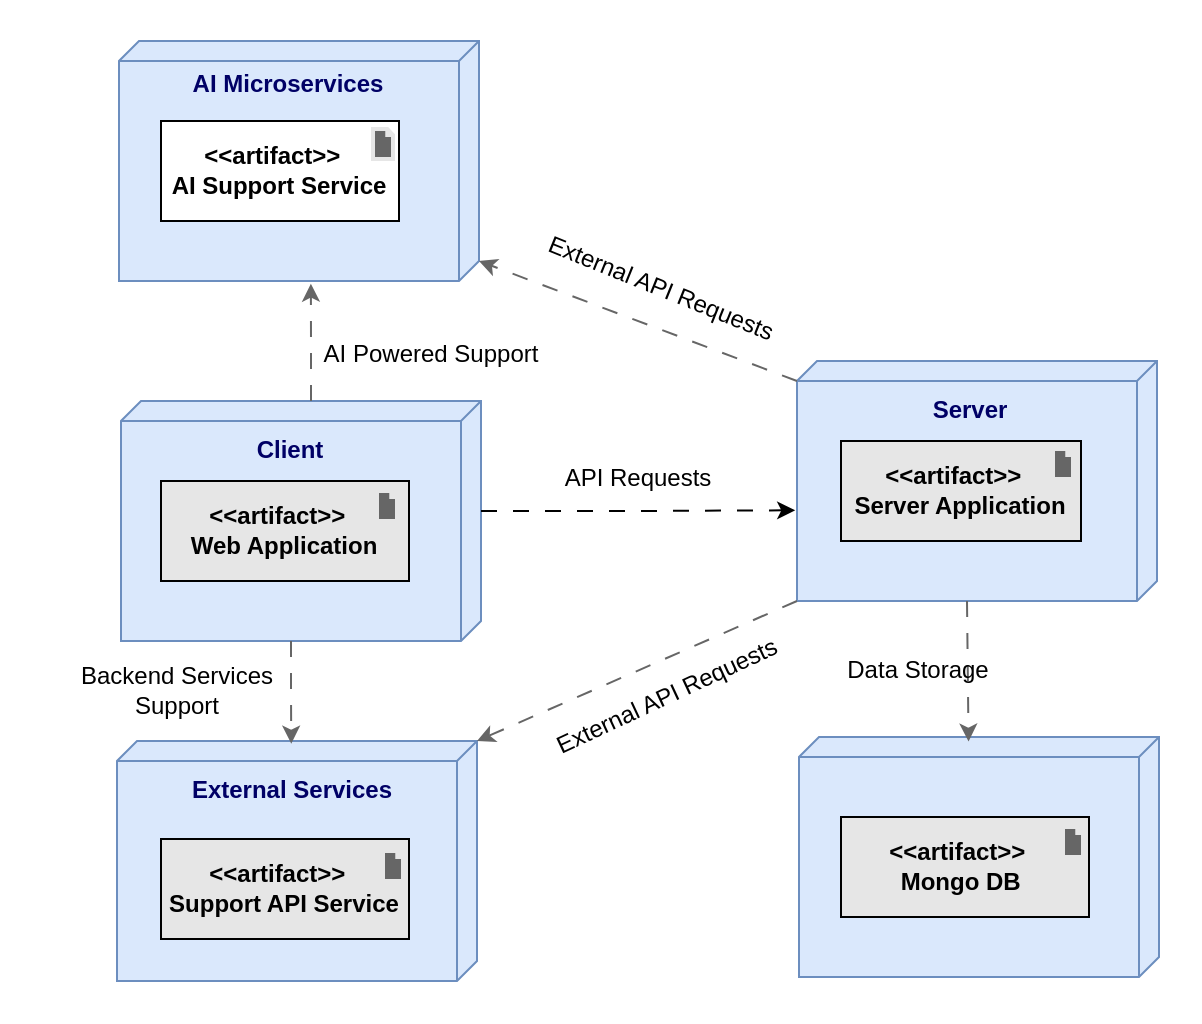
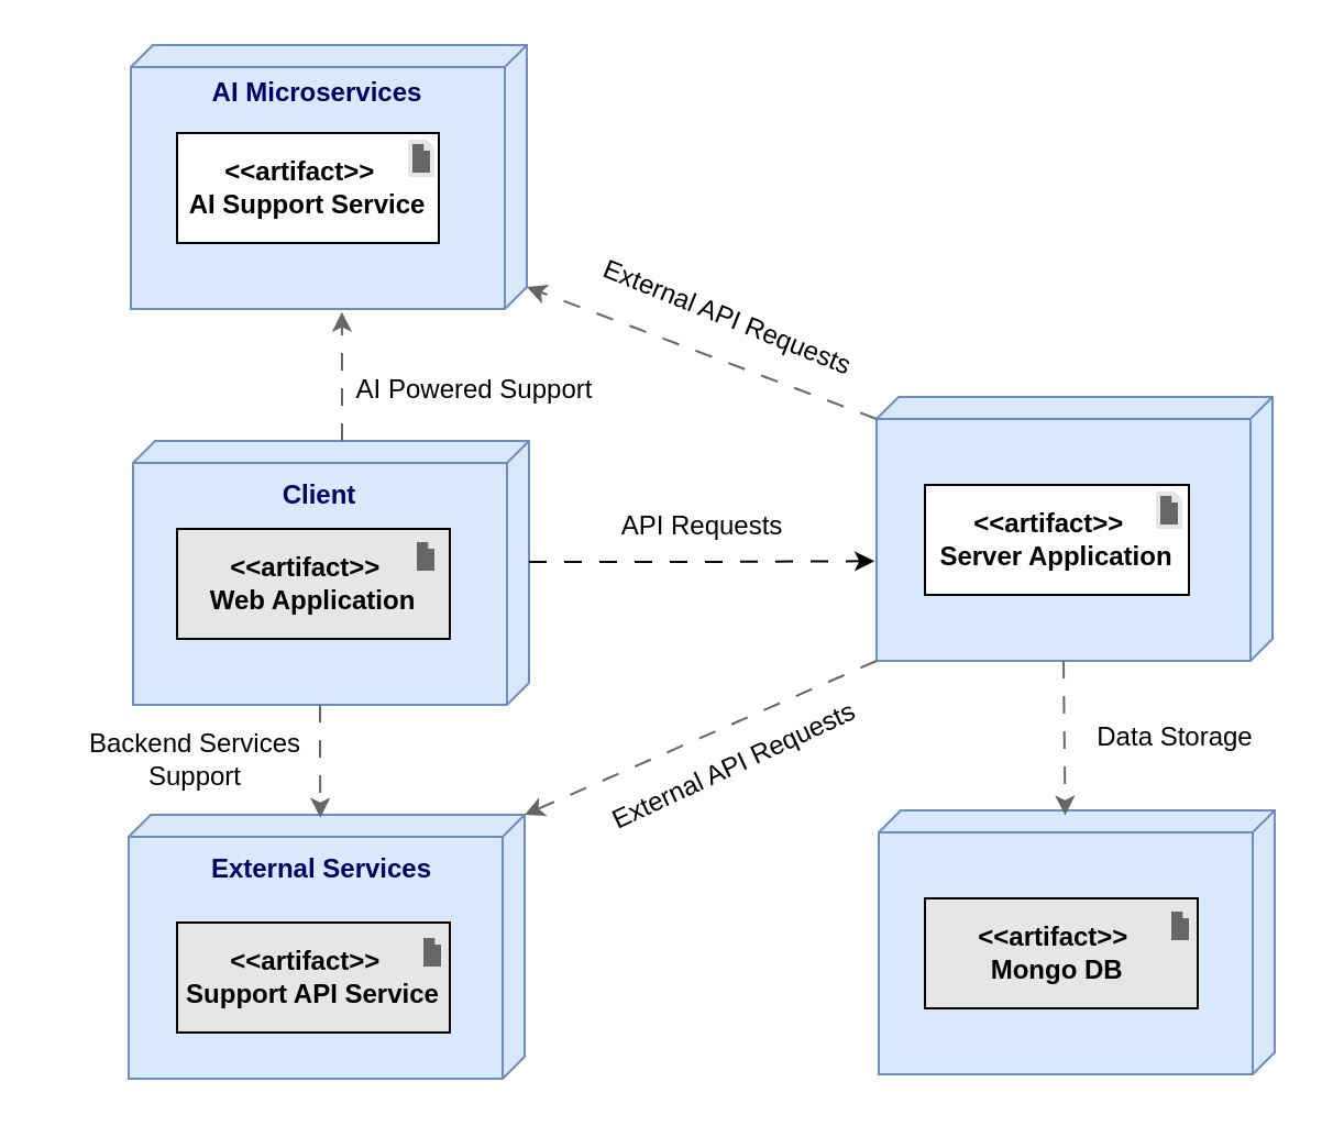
- <mxCell id="9" value="&lt;b&gt;&lt;font color=&quot;#000066&quot;&gt;Server&lt;/font&gt;&lt;/b&gt;" style="text;html=1;align=center;verticalAlign=middle;whiteSpace=wrap;rounded=0;" vertex="1" parent="1"><mxGeometry x="430" y="190" width="110" height="30" as="geometry" /></mxCell>
- <mxCell id="14" value="&lt;b&gt;&amp;lt;&amp;lt;artifact&amp;gt;&amp;gt;&amp;nbsp;&amp;nbsp;&lt;br&gt;&lt;/b&gt;&lt;div&gt;&lt;b&gt;Server Application&lt;/b&gt;&lt;/div&gt;" style="rounded=0;whiteSpace=wrap;html=1;fillColor=#E6E6E6;" vertex="1" parent="1"><mxGeometry x="420" y="220" width="120" height="50" as="geometry" /></mxCell>
+ <mxCell id="14" value="&lt;b&gt;&amp;lt;&amp;lt;artifact&amp;gt;&amp;gt;&amp;nbsp;&amp;nbsp;&lt;br&gt;&lt;/b&gt;&lt;div&gt;&lt;b&gt;Server Application&lt;/b&gt;&lt;/div&gt;" style="rounded=0;whiteSpace=wrap;html=1;fillColor=#ffffff;" vertex="1" parent="1"><mxGeometry x="420" y="220" width="120" height="50" as="geometry" /></mxCell>
- <mxCell id="28" value="Data Storage" style="text;html=1;align=center;verticalAlign=middle;whiteSpace=wrap;rounded=0;" vertex="1" parent="1"><mxGeometry x="414" y="320" width="90" height="30" as="geometry" /></mxCell>
+ <mxCell id="28" value="Data Storage" style="text;html=1;align=center;verticalAlign=middle;whiteSpace=wrap;rounded=0;" vertex="1" parent="1"><mxGeometry x="489" y="320" width="90" height="30" as="geometry" /></mxCell>
